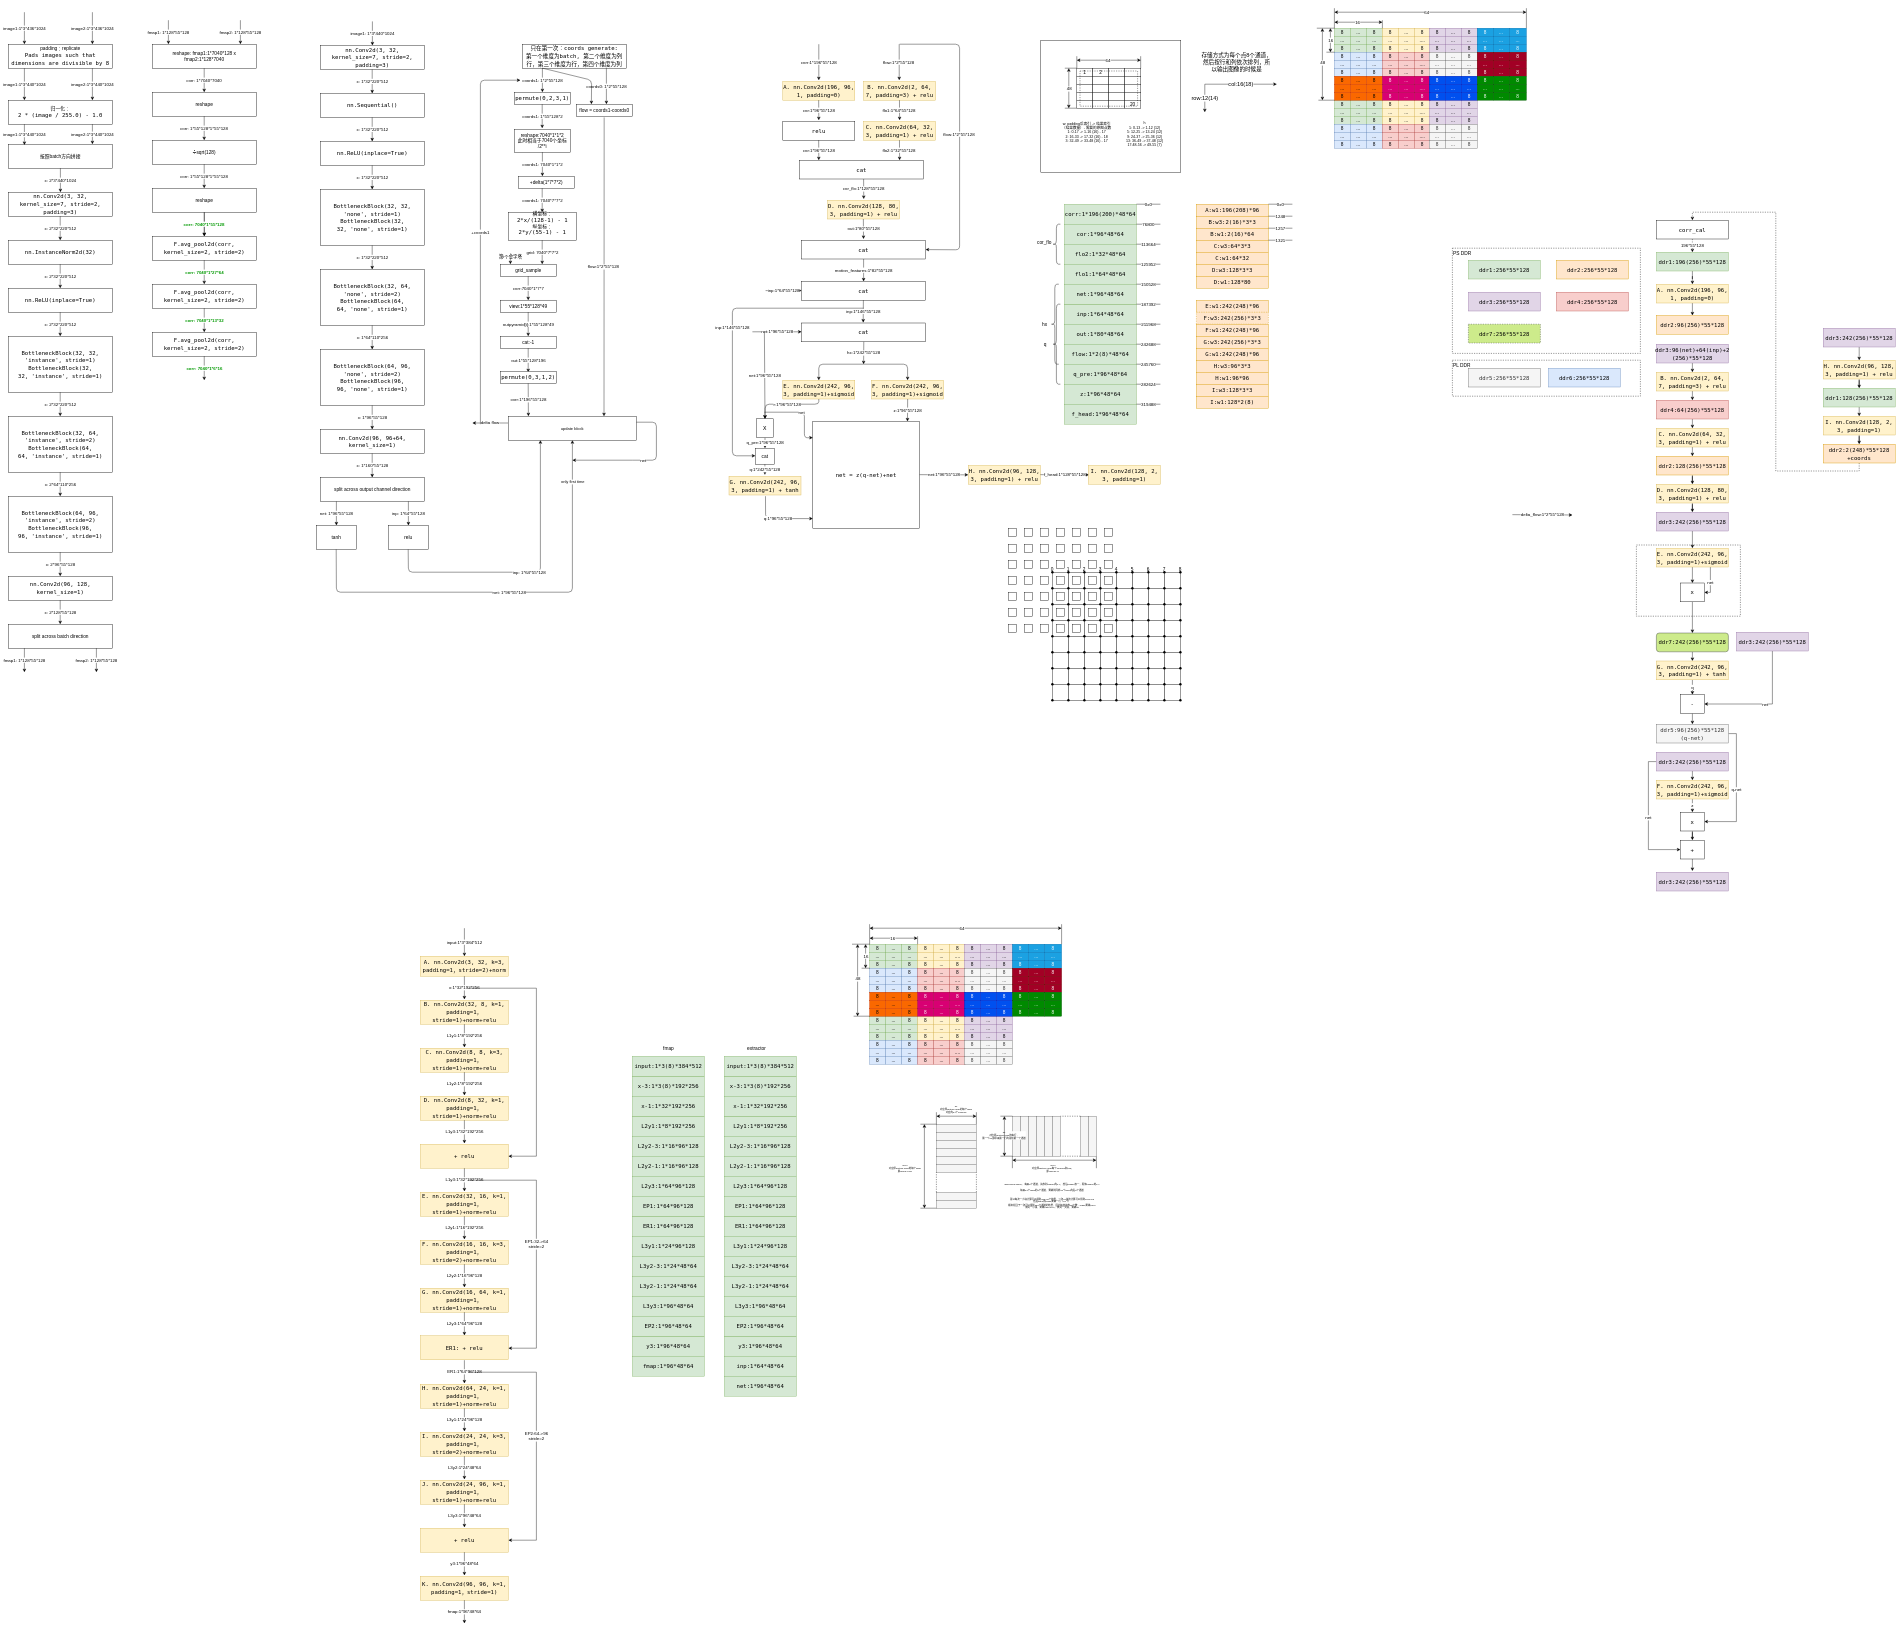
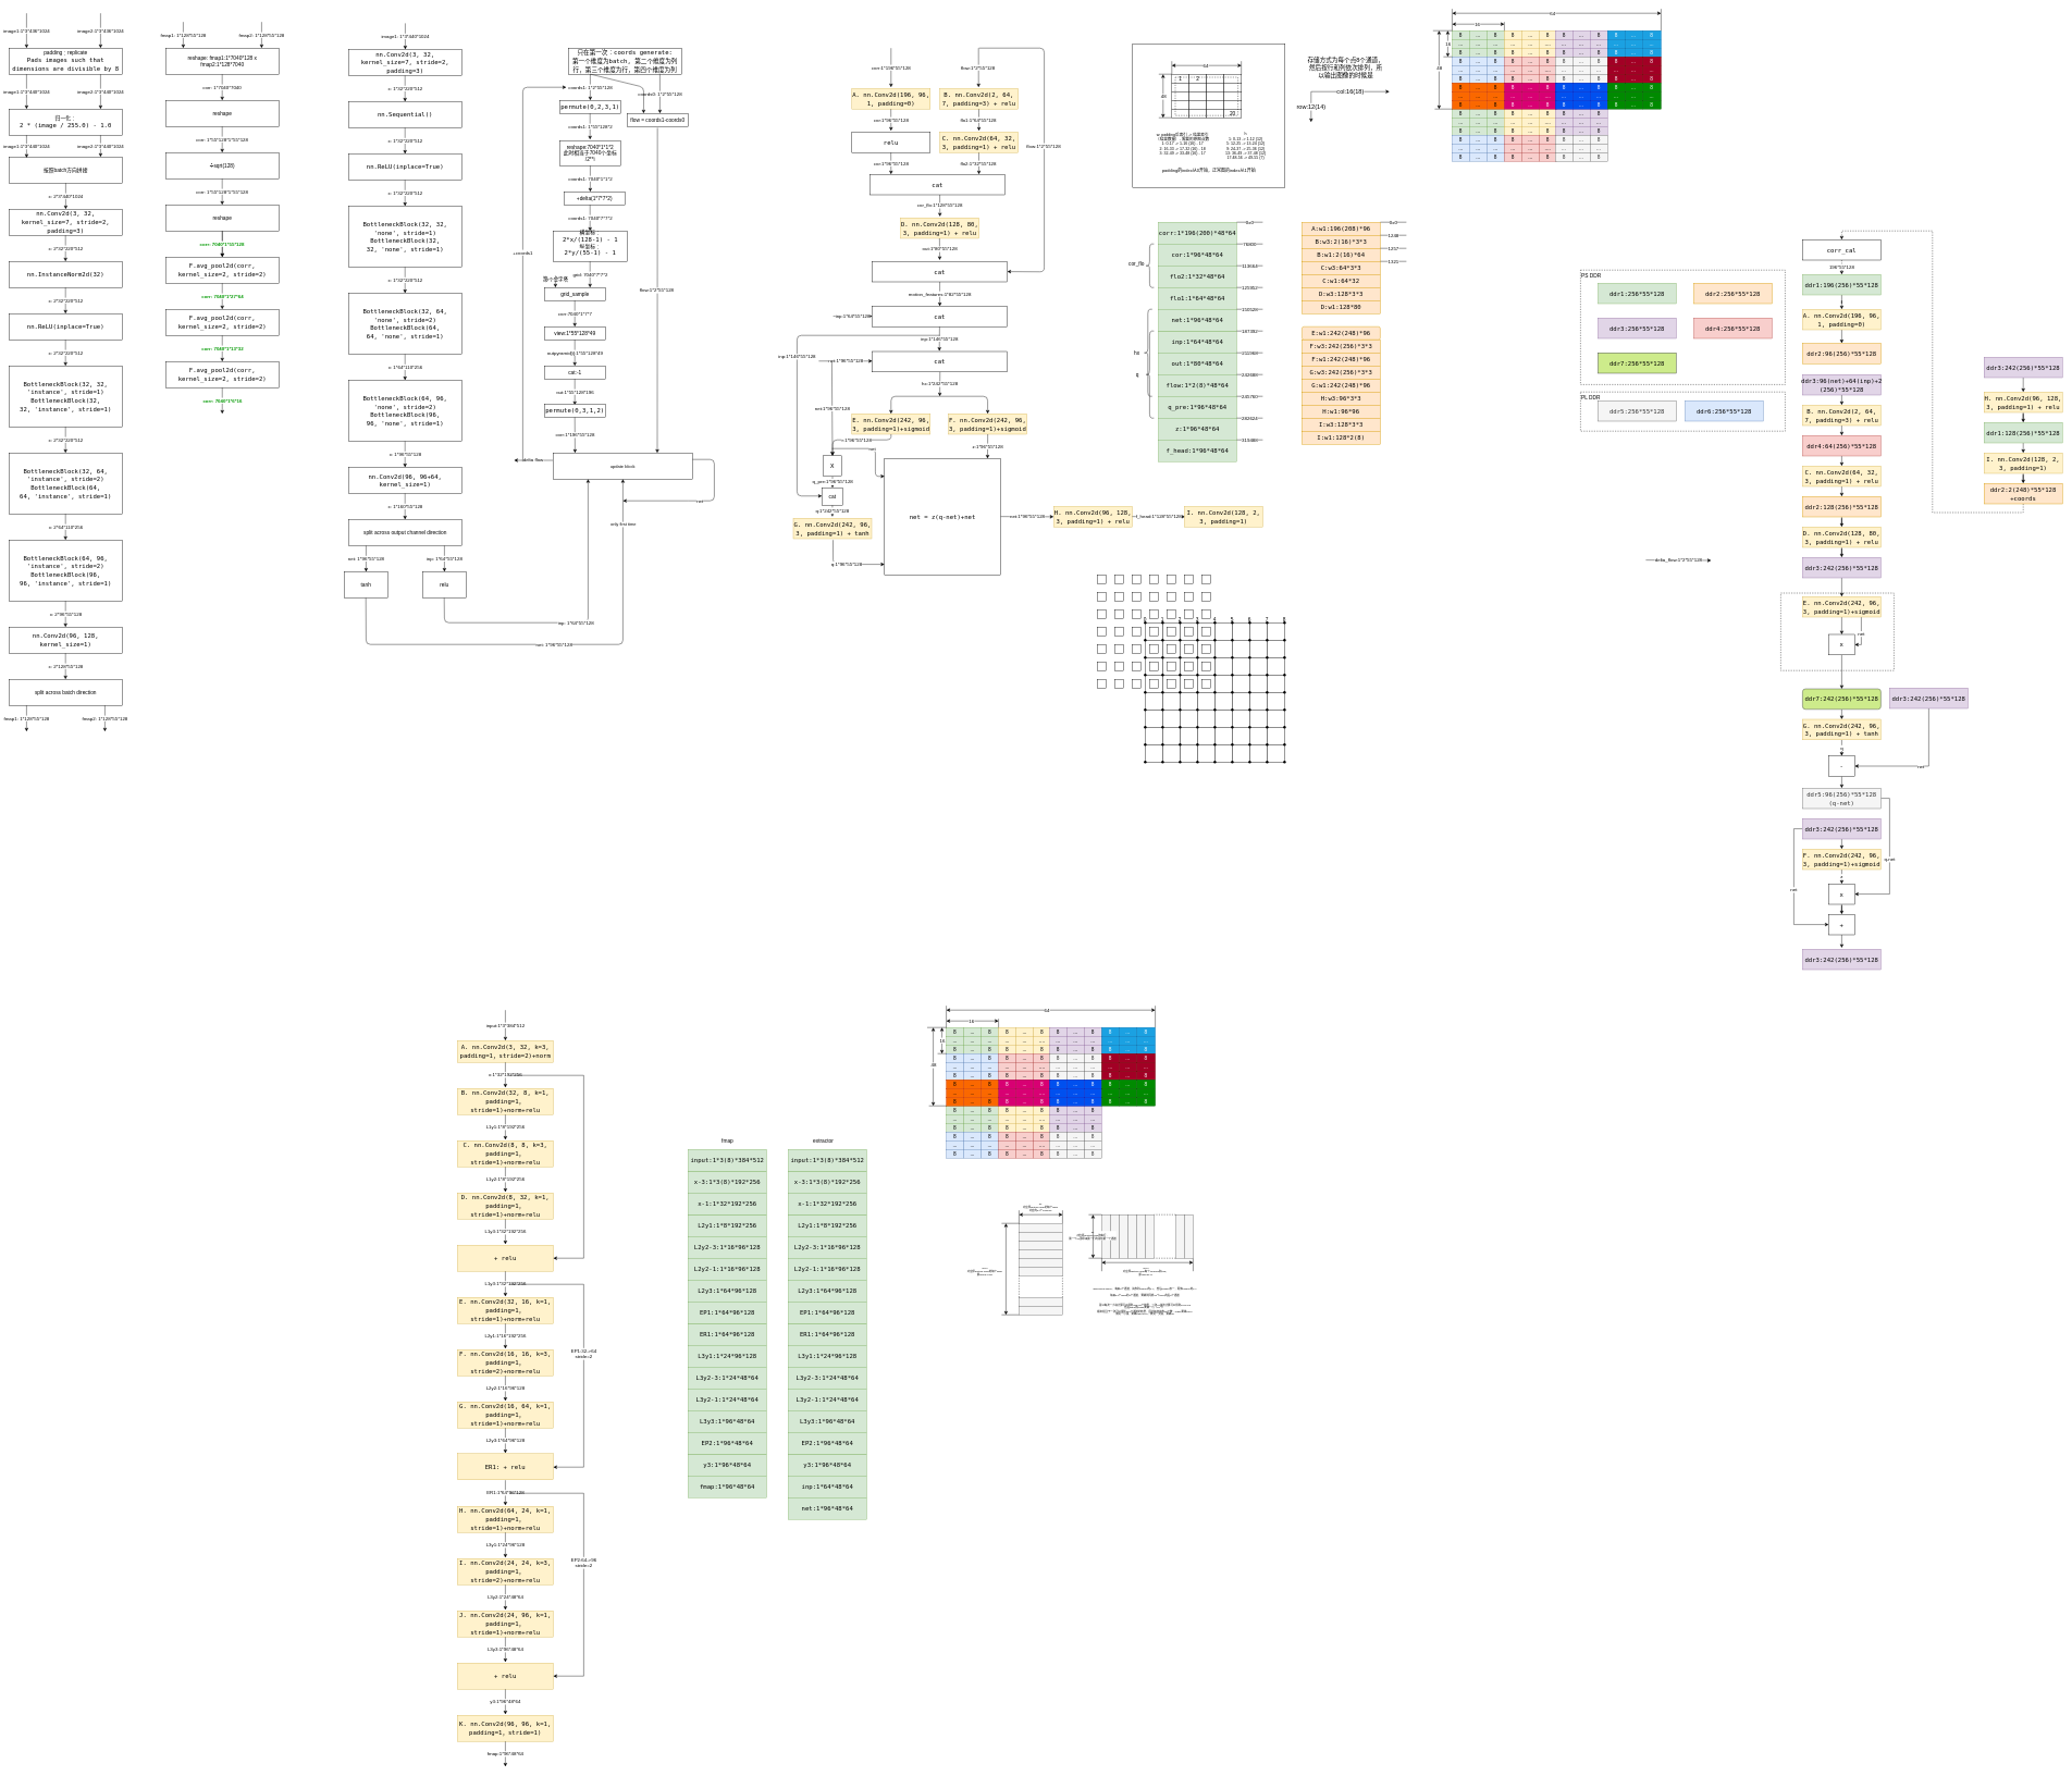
+ <mxCell id="175" value="padding的index从0开始，正常图的index从1开始" style="text;html=1;align=center;verticalAlign=middle;resizable=0;points=[];autosize=1;strokeColor=none;fillColor=none;fontSize=10;" parent="1" vertex="1"><mxGeometry x="2661" y="380" width="230" height="20" as="geometry" /></mxCell>
- <mxCell id="453" value="&lt;div style=&quot;font-family: &amp;quot;droid sans mono&amp;quot;, monospace, monospace, &amp;quot;droid sans fallback&amp;quot;; font-size: 14px; line-height: 19px;&quot;&gt;E:w1:242(248)*96&lt;/div&gt;" style="rounded=0;whiteSpace=wrap;html=1;labelBackgroundColor=none;fillColor=#ffe6cc;strokeColor=#d79b00;" parent="1" vertex="1"><mxGeometry x="2990" y="750" width="180" height="30" as="geometry" /></mxCell>
+ <mxCell id="453" value="&lt;div style=&quot;font-family: &amp;quot;droid sans mono&amp;quot;, monospace, monospace, &amp;quot;droid sans fallback&amp;quot;; font-size: 14px; line-height: 19px;&quot;&gt;E:w1:242(248)*96&lt;/div&gt;" style="whiteSpace=wrap;html=1;labelBackgroundColor=none;fillColor=#ffe6cc;strokeColor=#d79b00;rounded=1;" parent="1" vertex="1"><mxGeometry x="2990" y="750" width="180" height="30" as="geometry" /></mxCell>
- <mxCell id="454" value="&lt;div style=&quot;font-family: &amp;quot;droid sans mono&amp;quot;, monospace, monospace, &amp;quot;droid sans fallback&amp;quot;; font-size: 14px; line-height: 19px;&quot;&gt;F:w3:242(256)*3*3&lt;/div&gt;" style="rounded=0;whiteSpace=wrap;html=1;labelBackgroundColor=none;fillColor=#ffe6cc;strokeColor=#d79b00;dashed=1;" parent="1" vertex="1"><mxGeometry x="2990" y="780" width="180" height="30" as="geometry" /></mxCell>
+ <mxCell id="454" value="&lt;div style=&quot;font-family: &amp;quot;droid sans mono&amp;quot;, monospace, monospace, &amp;quot;droid sans fallback&amp;quot;; font-size: 14px; line-height: 19px;&quot;&gt;F:w3:242(256)*3*3&lt;/div&gt;" style="rounded=0;whiteSpace=wrap;html=1;labelBackgroundColor=none;fillColor=#ffe6cc;strokeColor=#d79b00;" parent="1" vertex="1"><mxGeometry x="2990" y="780" width="180" height="30" as="geometry" /></mxCell>
- <mxCell id="206" value="&lt;div style=&quot;font-family: &amp;quot;droid sans mono&amp;quot;, monospace, monospace, &amp;quot;droid sans fallback&amp;quot;; font-size: 14px; line-height: 19px;&quot;&gt;&lt;font&gt;ddr7:256*55*128&lt;/font&gt;&lt;/div&gt;" style="rounded=0;whiteSpace=wrap;html=1;labelBackgroundColor=none;fillColor=#cdeb8b;strokeColor=#36393d;dashed=1;" parent="1" vertex="1"><mxGeometry x="3670" y="810" width="180" height="47" as="geometry" /></mxCell>
+ <mxCell id="206" value="&lt;div style=&quot;font-family: &amp;quot;droid sans mono&amp;quot;, monospace, monospace, &amp;quot;droid sans fallback&amp;quot;; font-size: 14px; line-height: 19px;&quot;&gt;&lt;font&gt;ddr7:256*55*128&lt;/font&gt;&lt;/div&gt;" style="rounded=0;whiteSpace=wrap;html=1;labelBackgroundColor=none;fillColor=#cdeb8b;strokeColor=#36393d;" parent="1" vertex="1"><mxGeometry x="3670" y="810" width="180" height="47" as="geometry" /></mxCell>
